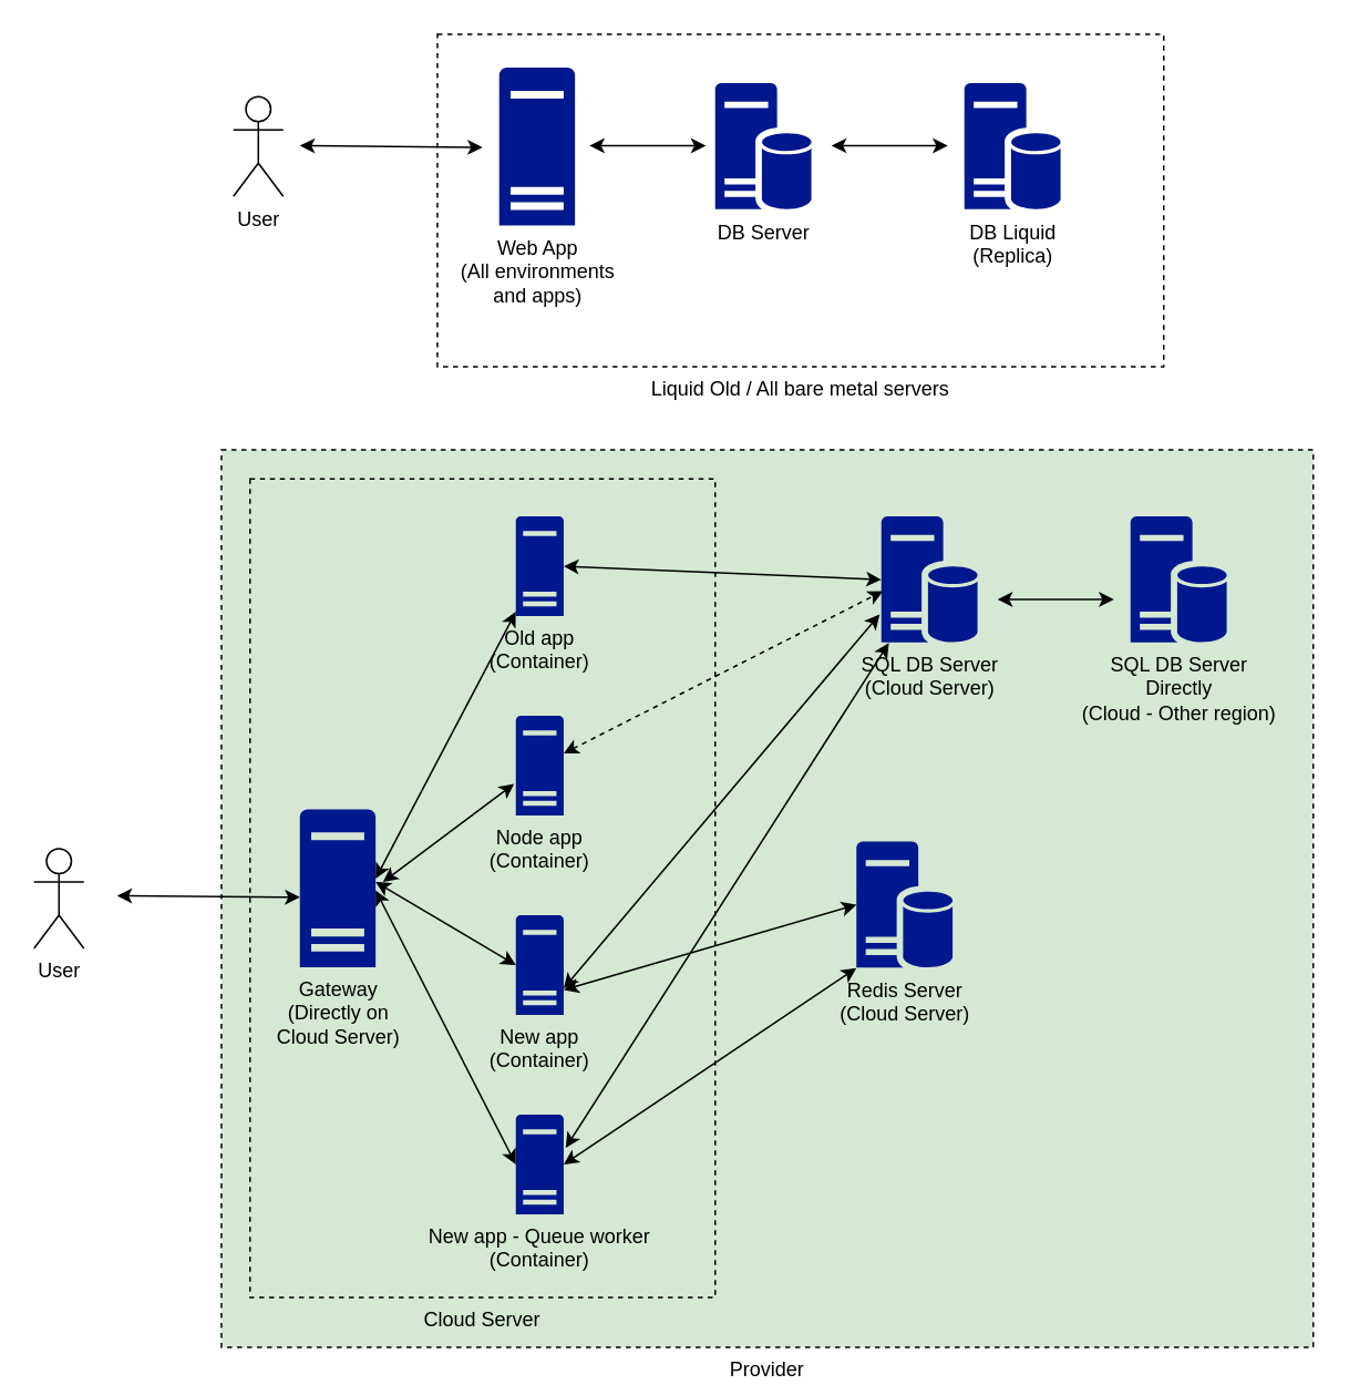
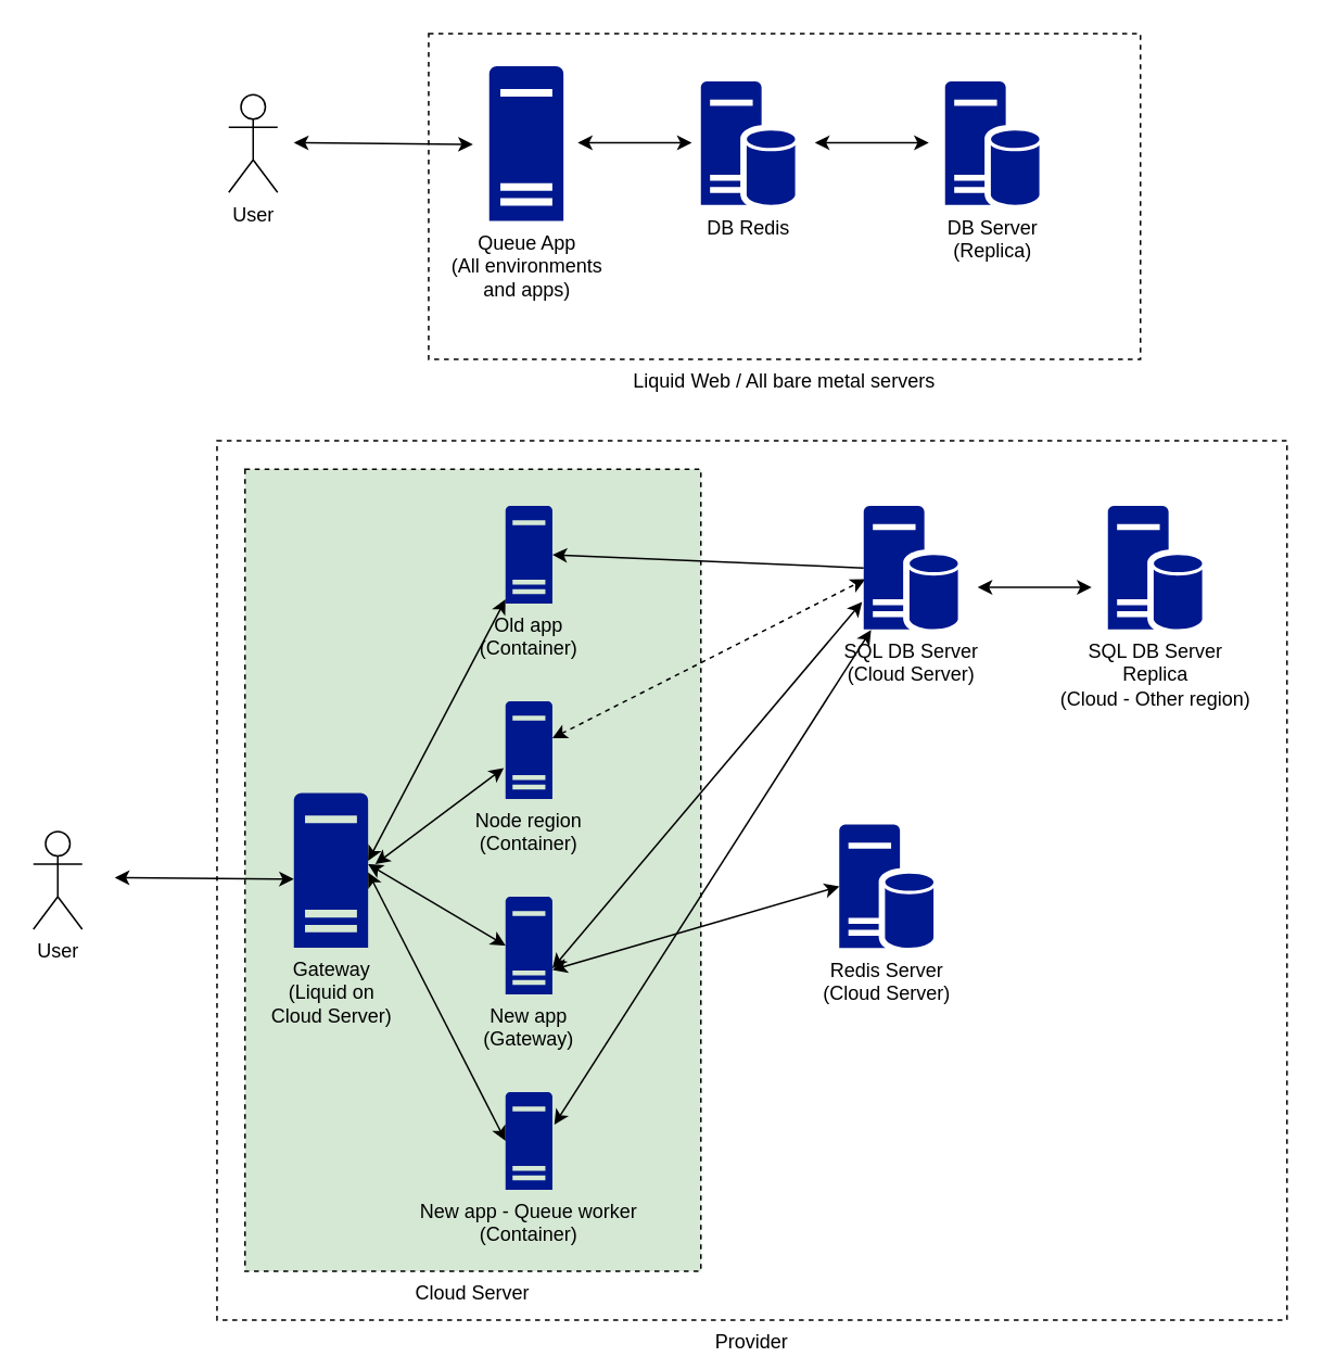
- <mxCell id="5" value="DB Server" style="sketch=0;aspect=fixed;pointerEvents=1;shadow=0;dashed=0;html=1;strokeColor=none;labelPosition=center;verticalLabelPosition=bottom;verticalAlign=top;align=center;fillColor=#00188D;shape=mxgraph.mscae.enterprise.database_server" vertex="1" parent="1"><mxGeometry x="430" y="49.41" width="57.9" height="76.18" as="geometry" /></mxCell>
+ <mxCell id="5" value="DB Redis" style="sketch=0;aspect=fixed;pointerEvents=1;shadow=0;dashed=0;html=1;strokeColor=none;labelPosition=center;verticalLabelPosition=bottom;verticalAlign=top;align=center;fillColor=#00188D;shape=mxgraph.mscae.enterprise.database_server" vertex="1" parent="1"><mxGeometry x="430" y="49.41" width="57.9" height="76.18" as="geometry" /></mxCell>
- <mxCell id="8" value="DB Liquid&lt;div&gt;(Replica)&lt;/div&gt;" style="sketch=0;aspect=fixed;pointerEvents=1;shadow=0;dashed=0;html=1;strokeColor=none;labelPosition=center;verticalLabelPosition=bottom;verticalAlign=top;align=center;fillColor=#00188D;shape=mxgraph.mscae.enterprise.database_server" vertex="1" parent="1"><mxGeometry x="580" y="49.41" width="57.9" height="76.18" as="geometry" /></mxCell>
+ <mxCell id="8" value="DB Server&lt;div&gt;(Replica)&lt;/div&gt;" style="sketch=0;aspect=fixed;pointerEvents=1;shadow=0;dashed=0;html=1;strokeColor=none;labelPosition=center;verticalLabelPosition=bottom;verticalAlign=top;align=center;fillColor=#00188D;shape=mxgraph.mscae.enterprise.database_server" vertex="1" parent="1"><mxGeometry x="580" y="49.41" width="57.9" height="76.18" as="geometry" /></mxCell>
- <mxCell id="4" value="Web App&lt;div&gt;(All environments&lt;/div&gt;&lt;div&gt;and apps)&lt;/div&gt;" style="sketch=0;aspect=fixed;pointerEvents=1;shadow=0;dashed=0;html=1;strokeColor=none;labelPosition=center;verticalLabelPosition=bottom;verticalAlign=top;align=center;fillColor=#00188D;shape=mxgraph.mscae.enterprise.server_generic" vertex="1" parent="1"><mxGeometry x="300" y="40" width="45.6" height="95" as="geometry" /></mxCell>
+ <mxCell id="4" value="Queue App&lt;div&gt;(All environments&lt;/div&gt;&lt;div&gt;and apps)&lt;/div&gt;" style="sketch=0;aspect=fixed;pointerEvents=1;shadow=0;dashed=0;html=1;strokeColor=none;labelPosition=center;verticalLabelPosition=bottom;verticalAlign=top;align=center;fillColor=#00188D;shape=mxgraph.mscae.enterprise.server_generic" vertex="1" parent="1"><mxGeometry x="300" y="40" width="45.6" height="95" as="geometry" /></mxCell>
- <mxCell id="2" value="Liquid Old / All bare metal servers" style="rounded=0;whiteSpace=wrap;html=1;labelPosition=center;verticalLabelPosition=bottom;align=center;verticalAlign=top;dashed=1;" vertex="1" parent="1"><mxGeometry x="262.8" y="20" width="437.2" height="200" as="geometry" /></mxCell>
+ <mxCell id="2" value="Liquid Web / All bare metal servers" style="rounded=0;whiteSpace=wrap;html=1;labelPosition=center;verticalLabelPosition=bottom;align=center;verticalAlign=top;dashed=1;" vertex="1" parent="1"><mxGeometry x="262.8" y="20" width="437.2" height="200" as="geometry" /></mxCell>
- <mxCell id="18" value="" style="endArrow=classic;startArrow=classic;html=1;rounded=0;entryX=0;entryY=0.5;entryDx=0;entryDy=0;entryPerimeter=0;exitX=1;exitY=0.5;exitDx=0;exitDy=0;exitPerimeter=0;" edge="1" parent="1" source="14" target="23"><mxGeometry width="50" height="50" relative="1" as="geometry"><mxPoint x="350" y="348" as="sourcePoint" /><mxPoint x="510" y="348" as="targetPoint" /></mxGeometry></mxCell>
+ <mxCell id="18" value="" style="endArrow=none;startArrow=classic;html=1;rounded=0;entryX=0;entryY=0.5;entryDx=0;entryDy=0;entryPerimeter=0;exitX=1;exitY=0.5;exitDx=0;exitDy=0;exitPerimeter=0;" edge="1" parent="1" source="14" target="23"><mxGeometry width="50" height="50" relative="1" as="geometry"><mxPoint x="350" y="348" as="sourcePoint" /><mxPoint x="510" y="348" as="targetPoint" /></mxGeometry></mxCell>
- <mxCell id="20" value="SQL DB Server&lt;div&gt;Directly&lt;/div&gt;&lt;div&gt;(Cloud - Other region)&lt;/div&gt;" style="sketch=0;aspect=fixed;pointerEvents=1;shadow=0;dashed=0;html=1;strokeColor=none;labelPosition=center;verticalLabelPosition=bottom;verticalAlign=top;align=center;fillColor=#00188D;shape=mxgraph.mscae.enterprise.database_server" vertex="1" parent="1"><mxGeometry x="680" y="310" width="57.9" height="76.18" as="geometry" /></mxCell>
+ <mxCell id="20" value="SQL DB Server&lt;div&gt;Replica&lt;/div&gt;&lt;div&gt;(Cloud - Other region)&lt;/div&gt;" style="sketch=0;aspect=fixed;pointerEvents=1;shadow=0;dashed=0;html=1;strokeColor=none;labelPosition=center;verticalLabelPosition=bottom;verticalAlign=top;align=center;fillColor=#00188D;shape=mxgraph.mscae.enterprise.database_server" vertex="1" parent="1"><mxGeometry x="680" y="310" width="57.9" height="76.18" as="geometry" /></mxCell>
- <mxCell id="15" value="Node app&lt;div&gt;(Container)&lt;/div&gt;" style="sketch=0;aspect=fixed;pointerEvents=1;shadow=0;dashed=0;html=1;strokeColor=none;labelPosition=center;verticalLabelPosition=bottom;verticalAlign=top;align=center;fillColor=#00188D;shape=mxgraph.mscae.enterprise.server_generic" vertex="1" parent="1"><mxGeometry x="310" y="430" width="28.8" height="60" as="geometry" /></mxCell>
+ <mxCell id="15" value="Node region&lt;div&gt;(Container)&lt;/div&gt;" style="sketch=0;aspect=fixed;pointerEvents=1;shadow=0;dashed=0;html=1;strokeColor=none;labelPosition=center;verticalLabelPosition=bottom;verticalAlign=top;align=center;fillColor=#00188D;shape=mxgraph.mscae.enterprise.server_generic" vertex="1" parent="1"><mxGeometry x="310" y="430" width="28.8" height="60" as="geometry" /></mxCell>
- <mxCell id="9" value="Provider" style="rounded=0;whiteSpace=wrap;html=1;labelPosition=center;verticalLabelPosition=bottom;align=center;verticalAlign=top;dashed=1;fillColor=#d5e8d4;" vertex="1" parent="1"><mxGeometry x="132.8" y="270" width="657.2" height="540" as="geometry" /></mxCell>
+ <mxCell id="9" value="Provider" style="rounded=0;whiteSpace=wrap;html=1;labelPosition=center;verticalLabelPosition=bottom;align=center;verticalAlign=top;dashed=1;" vertex="1" parent="1"><mxGeometry x="132.8" y="270" width="657.2" height="540" as="geometry" /></mxCell>
- <mxCell id="12" value="Gateway&lt;div&gt;(Directly on&lt;/div&gt;&lt;div&gt;&lt;span style=&quot;background-color: initial;&quot;&gt;Cloud Server)&lt;/span&gt;&lt;/div&gt;" style="sketch=0;aspect=fixed;pointerEvents=1;shadow=0;dashed=0;html=1;strokeColor=none;labelPosition=center;verticalLabelPosition=bottom;verticalAlign=top;align=center;fillColor=#00188D;shape=mxgraph.mscae.enterprise.server_generic" vertex="1" parent="1"><mxGeometry x="180" y="486.25" width="45.6" height="95" as="geometry" /></mxCell>
+ <mxCell id="12" value="Gateway&lt;div&gt;(Liquid on&lt;/div&gt;&lt;div&gt;&lt;span style=&quot;background-color: initial;&quot;&gt;Cloud Server)&lt;/span&gt;&lt;/div&gt;" style="sketch=0;aspect=fixed;pointerEvents=1;shadow=0;dashed=0;html=1;strokeColor=none;labelPosition=center;verticalLabelPosition=bottom;verticalAlign=top;align=center;fillColor=#00188D;shape=mxgraph.mscae.enterprise.server_generic" vertex="1" parent="1"><mxGeometry x="180" y="486.25" width="45.6" height="95" as="geometry" /></mxCell>
- <mxCell id="16" value="New app&lt;div&gt;(Container)&lt;/div&gt;" style="sketch=0;aspect=fixed;pointerEvents=1;shadow=0;dashed=0;html=1;strokeColor=none;labelPosition=center;verticalLabelPosition=bottom;verticalAlign=top;align=center;fillColor=#00188D;shape=mxgraph.mscae.enterprise.server_generic" vertex="1" parent="1"><mxGeometry x="310" y="550" width="28.8" height="60" as="geometry" /></mxCell>
+ <mxCell id="16" value="New app&lt;div&gt;(Gateway)&lt;/div&gt;" style="sketch=0;aspect=fixed;pointerEvents=1;shadow=0;dashed=0;html=1;strokeColor=none;labelPosition=center;verticalLabelPosition=bottom;verticalAlign=top;align=center;fillColor=#00188D;shape=mxgraph.mscae.enterprise.server_generic" vertex="1" parent="1"><mxGeometry x="310" y="550" width="28.8" height="60" as="geometry" /></mxCell>
- <mxCell id="28" value="" style="endArrow=classic;startArrow=classic;html=1;rounded=0;exitX=0;exitY=1;exitDx=0;exitDy=0;exitPerimeter=0;entryX=1;entryY=0.5;entryDx=0;entryDy=0;entryPerimeter=0;" edge="1" parent="1" source="17" target="27"><mxGeometry width="50" height="50" relative="1" as="geometry"><mxPoint x="535" y="501" as="sourcePoint" /><mxPoint x="348.803" y="605" as="targetPoint" /></mxGeometry></mxCell>
